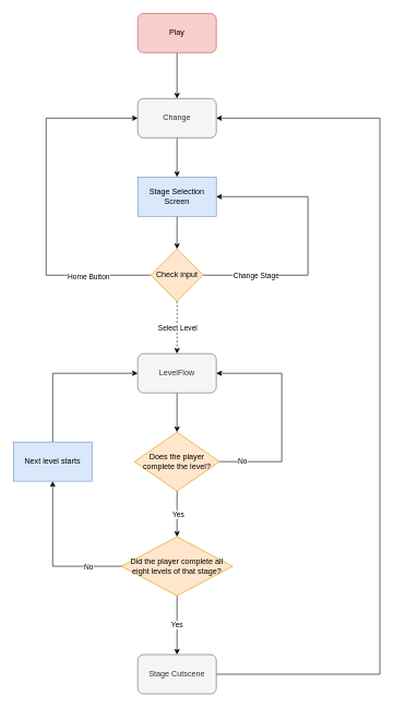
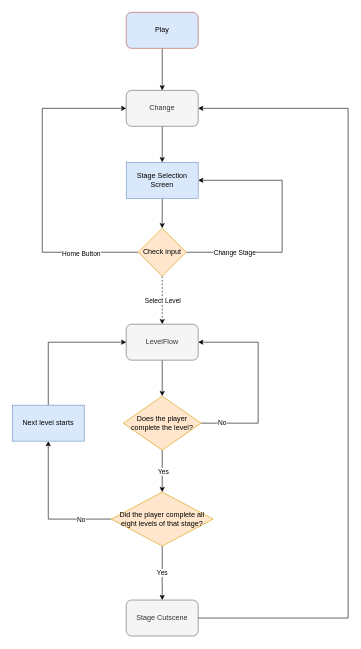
- <mxCell id="3" value="Play" style="rounded=1;whiteSpace=wrap;html=1;fillColor=#f8cecc;strokeColor=#b85450;" vertex="1" parent="1"><mxGeometry x="210" y="20" width="120" height="60" as="geometry" /></mxCell>
+ <mxCell id="3" value="Play" style="rounded=1;whiteSpace=wrap;html=1;fillColor=#dae8fc;strokeColor=#b85450;" vertex="1" parent="1"><mxGeometry x="210" y="20" width="120" height="60" as="geometry" /></mxCell>
